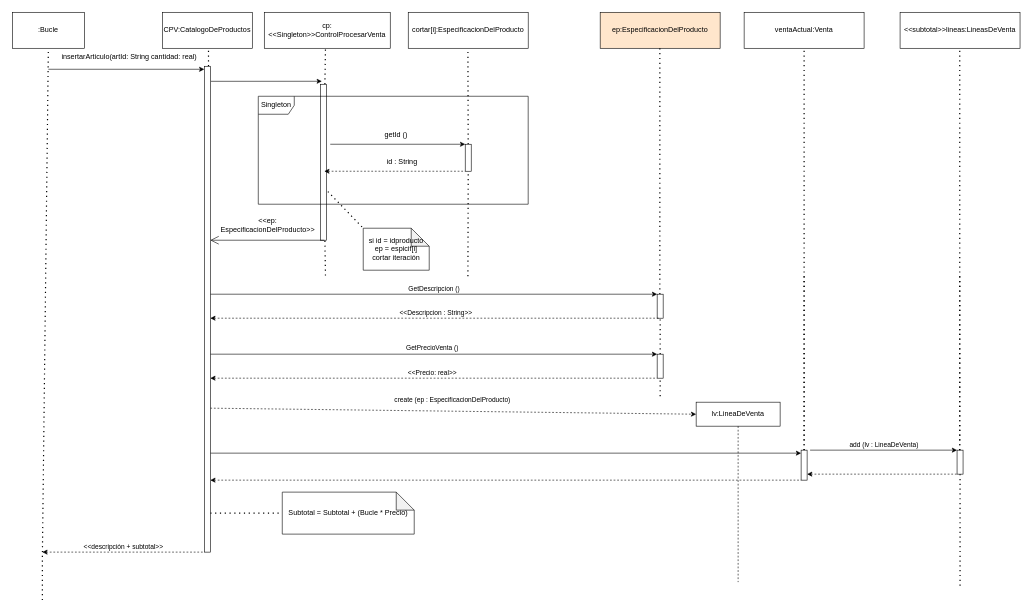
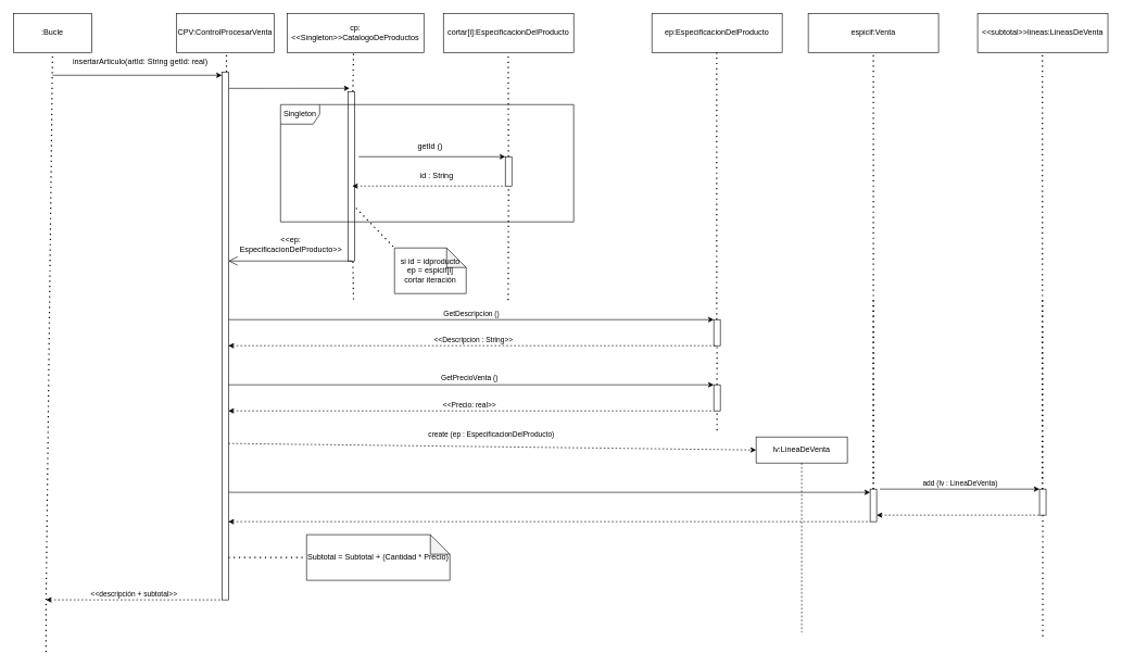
- <mxCell id="3" value="CPV:CatalogoDeProductos" style="rounded=0;whiteSpace=wrap;html=1;" vertex="1" parent="1"><mxGeometry x="270" y="20" width="150" height="60" as="geometry" /></mxCell>
+ <mxCell id="3" value="CPV:ControlProcesarVenta" style="rounded=0;whiteSpace=wrap;html=1;" vertex="1" parent="1"><mxGeometry x="270" y="20" width="150" height="60" as="geometry" /></mxCell>
- <mxCell id="4" value="cp:&amp;lt;&amp;lt;Singleton&amp;gt;&amp;gt;ControlProcesarVenta" style="rounded=0;whiteSpace=wrap;html=1;" vertex="1" parent="1"><mxGeometry x="440" y="20" width="210" height="60" as="geometry" /></mxCell>
+ <mxCell id="4" value="cp:&amp;lt;&amp;lt;Singleton&amp;gt;&amp;gt;CatalogoDeProductos" style="rounded=0;whiteSpace=wrap;html=1;" vertex="1" parent="1"><mxGeometry x="440" y="20" width="210" height="60" as="geometry" /></mxCell>
- <mxCell id="13" value="e&lt;span style=&quot;background-color: initial;&quot;&gt;p:EspecificacionDelProducto&lt;/span&gt;" style="rounded=0;whiteSpace=wrap;html=1;fillColor=#ffe6cc;" vertex="1" parent="1"><mxGeometry x="1000" y="20" width="200" height="60" as="geometry" /></mxCell>
+ <mxCell id="13" value="e&lt;span style=&quot;background-color: initial;&quot;&gt;p:EspecificacionDelProducto&lt;/span&gt;" style="rounded=0;whiteSpace=wrap;html=1;" vertex="1" parent="1"><mxGeometry x="1000" y="20" width="200" height="60" as="geometry" /></mxCell>
- <mxCell id="15" value="ventaActual:Venta" style="rounded=0;whiteSpace=wrap;html=1;" vertex="1" parent="1"><mxGeometry x="1240" y="20" width="200" height="60" as="geometry" /></mxCell>
+ <mxCell id="15" value="espicif:Venta" style="rounded=0;whiteSpace=wrap;html=1;" vertex="1" parent="1"><mxGeometry x="1240" y="20" width="200" height="60" as="geometry" /></mxCell>
- <mxCell id="55" value="insertarArticulo(artId: String cantidad: real)" style="text;html=1;align=center;verticalAlign=middle;whiteSpace=wrap;rounded=0;" vertex="1" parent="1"><mxGeometry x="80" y="80" width="270" height="30" as="geometry" /></mxCell>
+ <mxCell id="55" value="insertarArticulo(artId: String getId: real)" style="text;html=1;align=center;verticalAlign=middle;whiteSpace=wrap;rounded=0;" vertex="1" parent="1"><mxGeometry x="80" y="80" width="270" height="30" as="geometry" /></mxCell>
- <mxCell id="44" value="Subtotal = Subtotal + (Bucle * Precio)" style="shape=note;whiteSpace=wrap;html=1;backgroundOutline=1;darkOpacity=0.05;" vertex="1" parent="1"><mxGeometry x="470" y="820" width="220" height="70" as="geometry" /></mxCell>
+ <mxCell id="44" value="Subtotal = Subtotal + (Cantidad * Precio)" style="shape=note;whiteSpace=wrap;html=1;backgroundOutline=1;darkOpacity=0.05;" vertex="1" parent="1"><mxGeometry x="470" y="820" width="220" height="70" as="geometry" /></mxCell>
